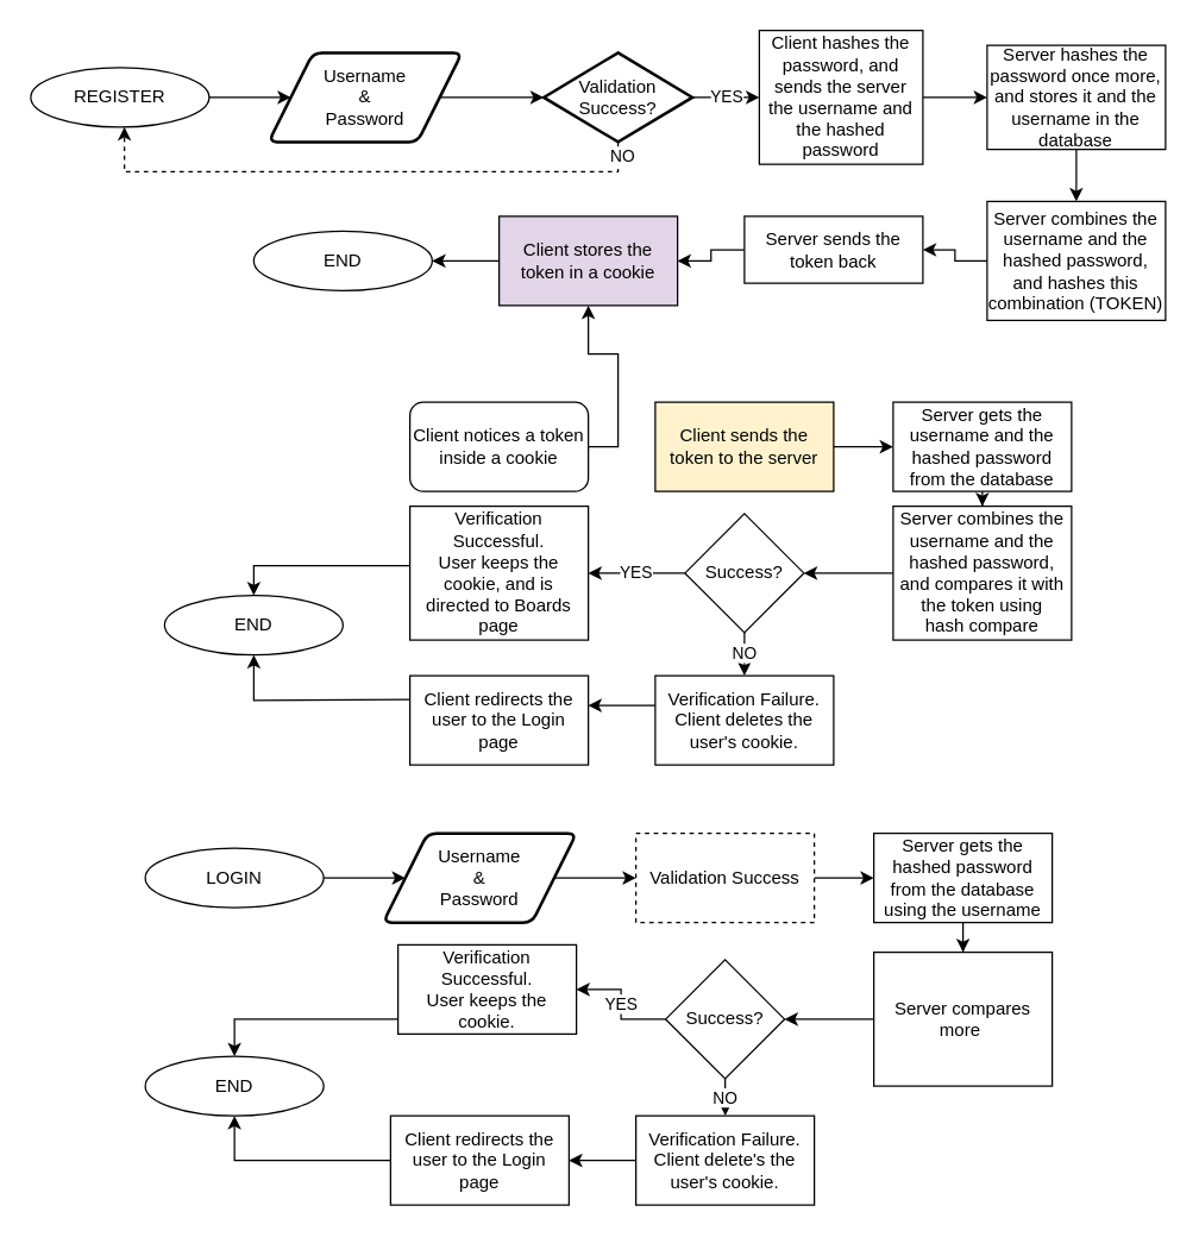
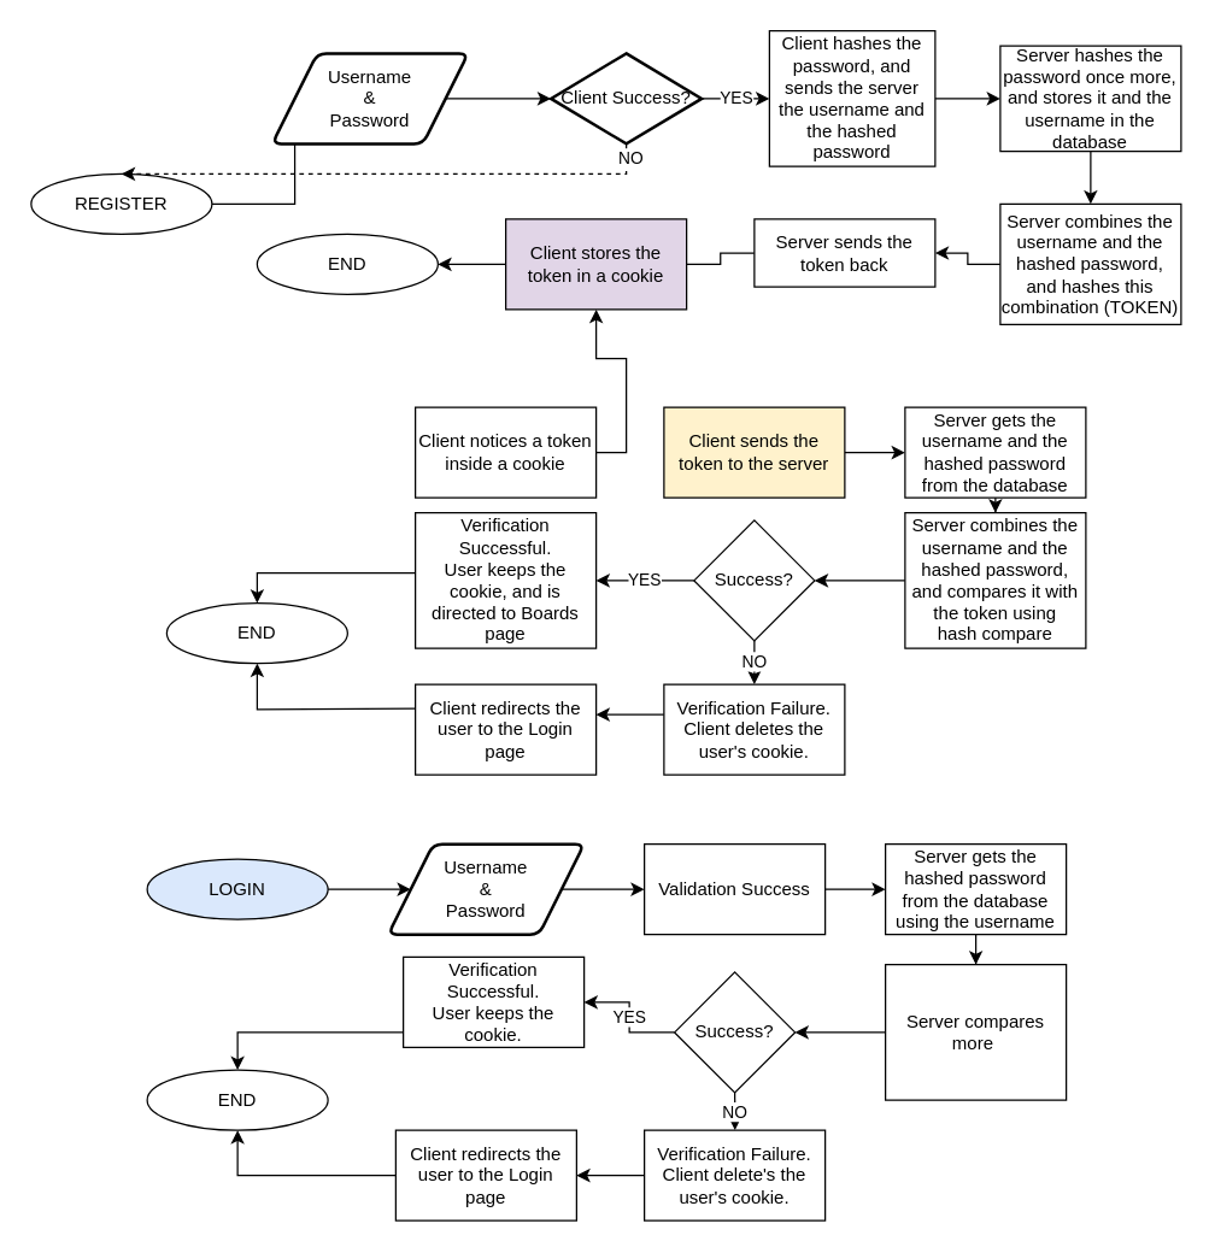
- <mxCell id="3" value="REGISTER" style="ellipse;whiteSpace=wrap;html=1;" vertex="1" parent="1"><mxGeometry x="20" y="45" width="120" height="40" as="geometry" /></mxCell>
+ <mxCell id="3" value="REGISTER" style="ellipse;whiteSpace=wrap;html=1;" vertex="1" parent="1"><mxGeometry x="20" y="115" width="120" height="40" as="geometry" /></mxCell>
- <mxCell id="56" value="Validation Success?" style="strokeWidth=2;html=1;shape=mxgraph.flowchart.decision;whiteSpace=wrap;" vertex="1" parent="1"><mxGeometry x="365" y="35" width="100" height="60" as="geometry" /></mxCell>
+ <mxCell id="56" value="Client Success?" style="strokeWidth=2;html=1;shape=mxgraph.flowchart.decision;whiteSpace=wrap;" vertex="1" parent="1"><mxGeometry x="365" y="35" width="100" height="60" as="geometry" /></mxCell>
- <mxCell id="10" style="edgeStyle=orthogonalEdgeStyle;rounded=0;orthogonalLoop=1;jettySize=auto;html=1;exitX=0;exitY=0.5;exitDx=0;exitDy=0;entryX=1;entryY=0.5;entryDx=0;entryDy=0;" edge="1" parent="1" source="11" target="13"><mxGeometry relative="1" as="geometry" /></mxCell>
+ <mxCell id="10" style="edgeStyle=orthogonalEdgeStyle;rounded=0;orthogonalLoop=1;jettySize=auto;html=1;exitX=0;exitY=0.5;exitDx=0;exitDy=0;entryX=1;entryY=0.5;entryDx=0;entryDy=0;endArrow=none;" edge="1" parent="1" source="11" target="13"><mxGeometry relative="1" as="geometry" /></mxCell>
- <mxCell id="16" value="Client notices a token inside a cookie" style="whiteSpace=wrap;html=1;rounded=1;" vertex="1" parent="1"><mxGeometry x="275" y="270" width="120" height="60" as="geometry" /></mxCell>
+ <mxCell id="16" value="Client notices a token inside a cookie" style="rounded=0;whiteSpace=wrap;html=1;" vertex="1" parent="1"><mxGeometry x="275" y="270" width="120" height="60" as="geometry" /></mxCell>
- <mxCell id="32" value="LOGIN" style="ellipse;whiteSpace=wrap;html=1;" vertex="1" parent="1"><mxGeometry x="97" y="570" width="120" height="40" as="geometry" /></mxCell>
+ <mxCell id="32" value="LOGIN" style="ellipse;whiteSpace=wrap;html=1;fillColor=#dae8fc;" vertex="1" parent="1"><mxGeometry x="97" y="570" width="120" height="40" as="geometry" /></mxCell>
- <mxCell id="34" value="Validation Success" style="rounded=0;whiteSpace=wrap;html=1;dashed=1;" vertex="1" parent="1"><mxGeometry x="427" y="560" width="120" height="60" as="geometry" /></mxCell>
+ <mxCell id="34" value="Validation Success" style="rounded=0;whiteSpace=wrap;html=1;" vertex="1" parent="1"><mxGeometry x="427" y="560" width="120" height="60" as="geometry" /></mxCell>
